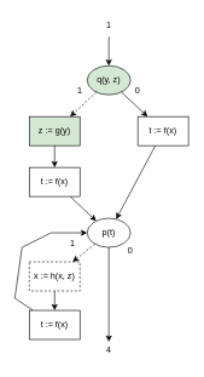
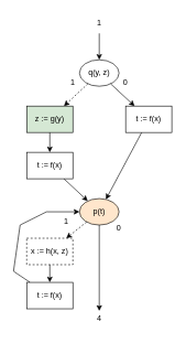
- <mxCell id="2" value="q(y, z)" style="ellipse;whiteSpace=wrap;html=1;fillColor=#d5e8d4;" vertex="1" parent="1"><mxGeometry x="120" y="90" width="60" height="40" as="geometry" /></mxCell>
+ <mxCell id="2" value="q(y, z)" style="ellipse;whiteSpace=wrap;html=1;" vertex="1" parent="1"><mxGeometry x="120" y="90" width="60" height="40" as="geometry" /></mxCell>
- <mxCell id="15" value="p(t)" style="ellipse;whiteSpace=wrap;html=1;" vertex="1" parent="1"><mxGeometry x="120" y="300" width="60" height="40" as="geometry" /></mxCell>
+ <mxCell id="15" value="p(t)" style="ellipse;whiteSpace=wrap;html=1;fillColor=#ffe6cc;" vertex="1" parent="1"><mxGeometry x="120" y="300" width="60" height="40" as="geometry" /></mxCell>
